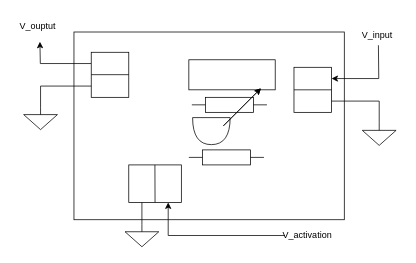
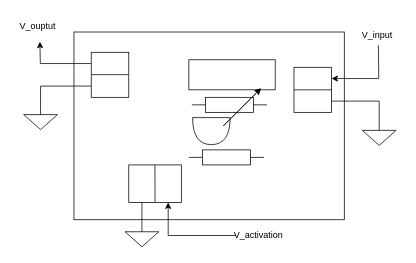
- <mxCell id="26" value="V_activation" style="text;html=1;strokeColor=none;fillColor=none;align=center;verticalAlign=middle;whiteSpace=wrap;rounded=0;" vertex="1" parent="1"><mxGeometry x="379" y="298" width="60" height="30" as="geometry" /></mxCell>
+ <mxCell id="26" value="V_activation" style="text;html=1;strokeColor=none;fillColor=none;align=center;verticalAlign=middle;whiteSpace=wrap;rounded=0;" vertex="1" parent="1"><mxGeometry x="314" y="298" width="60" height="30" as="geometry" /></mxCell>
